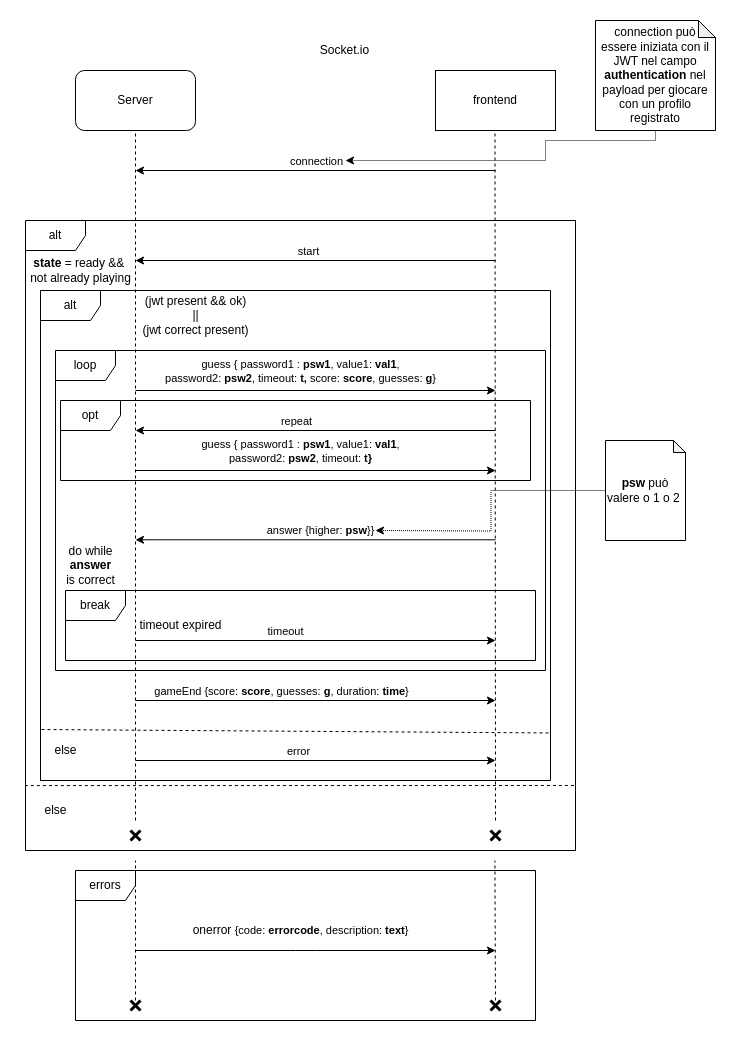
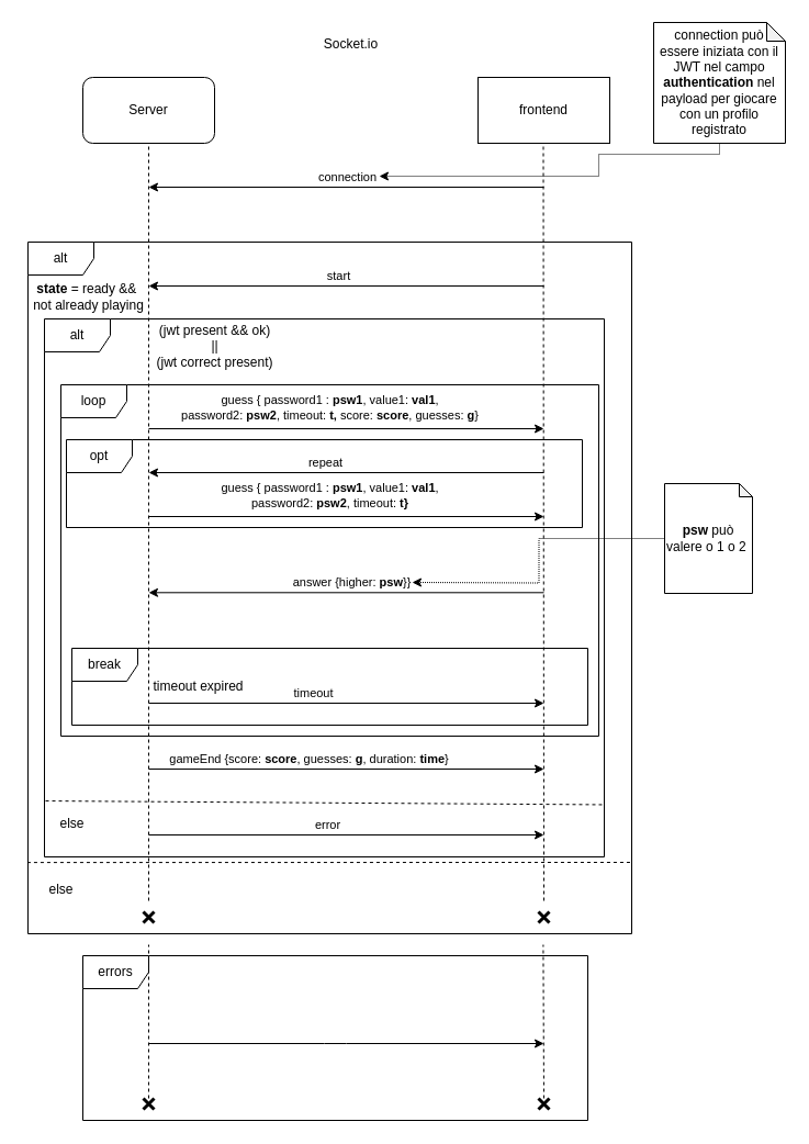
- <mxCell id="15" value="Socket.io" style="text;html=1;align=center;verticalAlign=middle;resizable=0;points=[];autosize=1;" parent="1" vertex="1"><mxGeometry x="314" y="40" width="60" height="20" as="geometry" /></mxCell>
+ <mxCell id="15" value="Socket.io" style="text;html=1;align=center;verticalAlign=middle;resizable=0;points=[];autosize=1;" parent="1" vertex="1"><mxGeometry x="289" y="30" width="60" height="20" as="geometry" /></mxCell>
- <mxCell id="32" value="do while &lt;br&gt;&lt;b&gt;answer &lt;br&gt;&lt;/b&gt;is correct" style="text;html=1;align=center;verticalAlign=middle;resizable=0;points=[];autosize=1;" parent="1" vertex="1"><mxGeometry x="60" y="540" width="60" height="50" as="geometry" /></mxCell>
- <mxCell id="48" value="onerror&amp;nbsp;&lt;span style=&quot;font-size: 11px ; background-color: rgb(255 , 255 , 255)&quot;&gt;{code:&amp;nbsp;&lt;/span&gt;&lt;b style=&quot;font-size: 11px&quot;&gt;errorcode&lt;/b&gt;&lt;span style=&quot;font-size: 11px ; background-color: rgb(255 , 255 , 255)&quot;&gt;, description:&amp;nbsp;&lt;/span&gt;&lt;b style=&quot;font-size: 11px&quot;&gt;text&lt;/b&gt;&lt;span style=&quot;font-size: 11px ; background-color: rgb(255 , 255 , 255)&quot;&gt;}&lt;/span&gt;" style="text;html=1;align=center;verticalAlign=middle;resizable=0;points=[];autosize=1;" parent="1" vertex="1"><mxGeometry x="185" y="920" width="230" height="20" as="geometry" /></mxCell>
